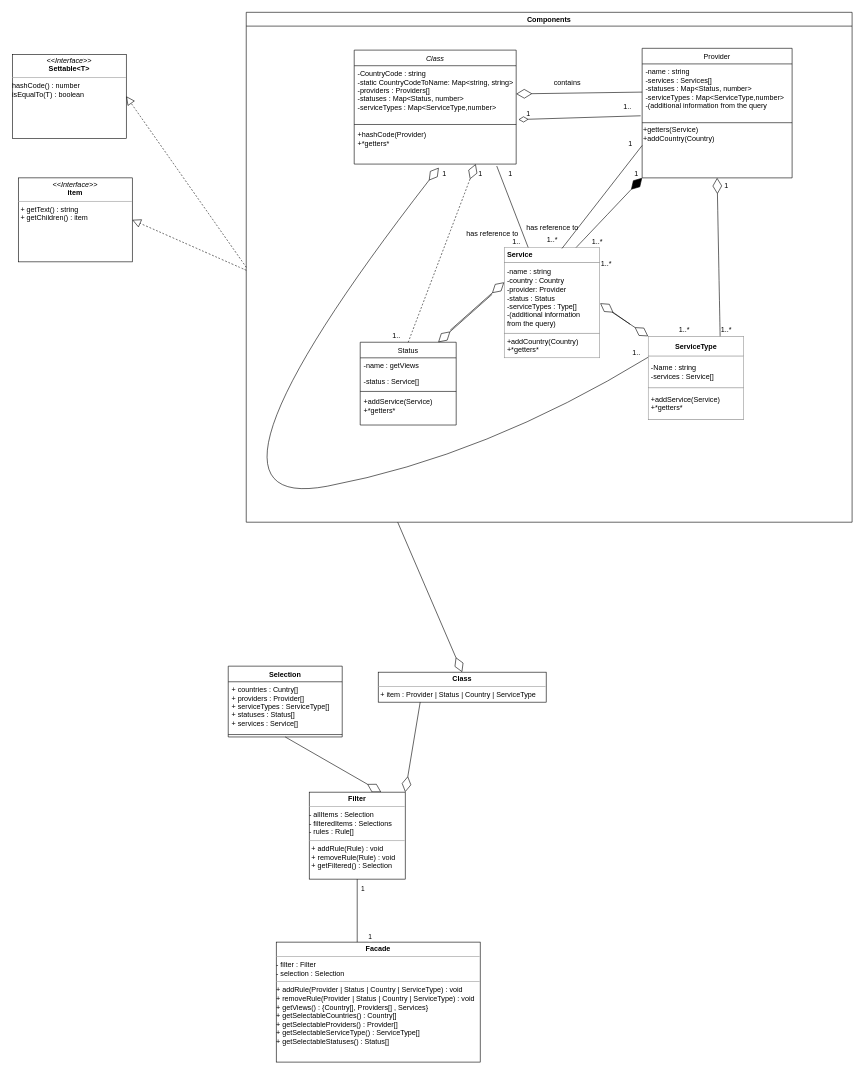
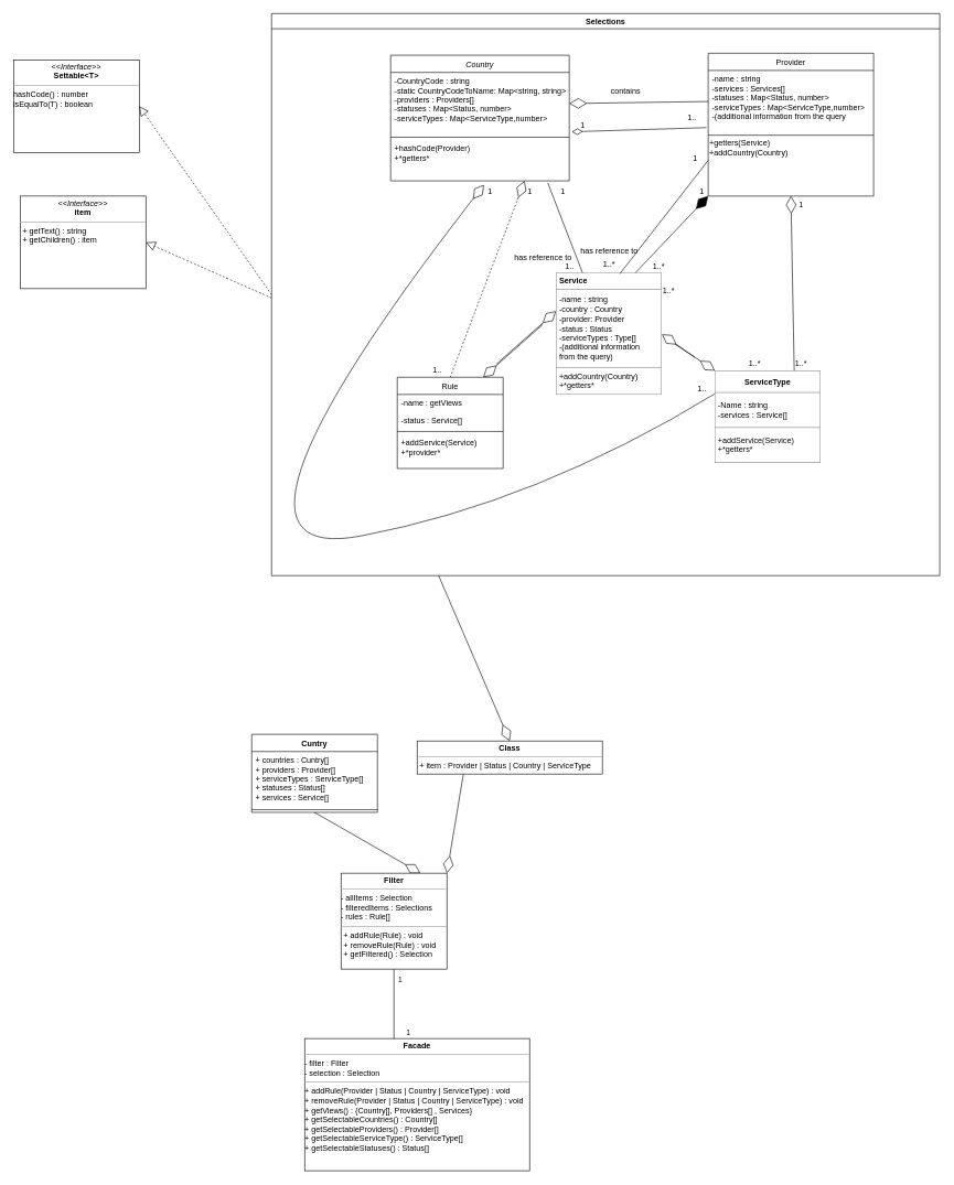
- <mxCell id="30" value="Components" style="swimlane;hachureGap=4;startSize=23;" parent="1" vertex="1"><mxGeometry x="410" y="20" width="1010" height="850" as="geometry" /></mxCell>
+ <mxCell id="30" value="Selections" style="swimlane;hachureGap=4;startSize=23;" parent="1" vertex="1"><mxGeometry x="410" y="20" width="1010" height="850" as="geometry" /></mxCell>
- <mxCell id="2" value="Class" style="swimlane;fontStyle=2;align=center;verticalAlign=top;childLayout=stackLayout;horizontal=1;startSize=26;horizontalStack=0;resizeParent=1;resizeLast=0;collapsible=1;marginBottom=0;rounded=0;shadow=0;strokeWidth=1;" parent="1" vertex="1"><mxGeometry x="590" y="83" width="270" height="190" as="geometry"><mxRectangle x="230" y="140" width="160" height="26" as="alternateBounds" /></mxGeometry></mxCell>
+ <mxCell id="2" value="Country" style="swimlane;fontStyle=2;align=center;verticalAlign=top;childLayout=stackLayout;horizontal=1;startSize=26;horizontalStack=0;resizeParent=1;resizeLast=0;collapsible=1;marginBottom=0;rounded=0;shadow=0;strokeWidth=1;" parent="1" vertex="1"><mxGeometry x="590" y="83" width="270" height="190" as="geometry"><mxRectangle x="230" y="140" width="160" height="26" as="alternateBounds" /></mxGeometry></mxCell>
- <mxCell id="6" value="Status" style="swimlane;fontStyle=0;align=center;verticalAlign=top;childLayout=stackLayout;horizontal=1;startSize=26;horizontalStack=0;resizeParent=1;resizeLast=0;collapsible=1;marginBottom=0;rounded=0;shadow=0;strokeWidth=1;" parent="1" vertex="1"><mxGeometry x="600" y="570" width="160" height="138" as="geometry"><mxRectangle x="130" y="380" width="160" height="26" as="alternateBounds" /></mxGeometry></mxCell>
+ <mxCell id="6" value="Rule" style="swimlane;fontStyle=0;align=center;verticalAlign=top;childLayout=stackLayout;horizontal=1;startSize=26;horizontalStack=0;resizeParent=1;resizeLast=0;collapsible=1;marginBottom=0;rounded=0;shadow=0;strokeWidth=1;" parent="1" vertex="1"><mxGeometry x="600" y="570" width="160" height="138" as="geometry"><mxRectangle x="130" y="380" width="160" height="26" as="alternateBounds" /></mxGeometry></mxCell>
- <mxCell id="10" value="+addService(Service)&#10;+*getters*&#10;" style="text;align=left;verticalAlign=top;spacingLeft=4;spacingRight=4;overflow=hidden;rotatable=0;points=[[0,0.5],[1,0.5]];portConstraint=eastwest;fontStyle=0" parent="6" vertex="1"><mxGeometry y="86" width="160" height="44" as="geometry" /></mxCell>
+ <mxCell id="10" value="+addService(Service)&#10;+*provider*&#10;" style="text;align=left;verticalAlign=top;spacingLeft=4;spacingRight=4;overflow=hidden;rotatable=0;points=[[0,0.5],[1,0.5]];portConstraint=eastwest;fontStyle=0" parent="6" vertex="1"><mxGeometry y="86" width="160" height="44" as="geometry" /></mxCell>
- <mxCell id="52" value="Selection" style="swimlane;fontStyle=1;align=center;verticalAlign=top;childLayout=stackLayout;horizontal=1;startSize=26;horizontalStack=0;resizeParent=1;resizeParentMax=0;resizeLast=0;collapsible=1;marginBottom=0;hachureGap=4;" parent="1" vertex="1"><mxGeometry x="380" y="1110" width="190" height="118" as="geometry" /></mxCell>
+ <mxCell id="52" value="Cuntry" style="swimlane;fontStyle=1;align=center;verticalAlign=top;childLayout=stackLayout;horizontal=1;startSize=26;horizontalStack=0;resizeParent=1;resizeParentMax=0;resizeLast=0;collapsible=1;marginBottom=0;hachureGap=4;" parent="1" vertex="1"><mxGeometry x="380" y="1110" width="190" height="118" as="geometry" /></mxCell>
